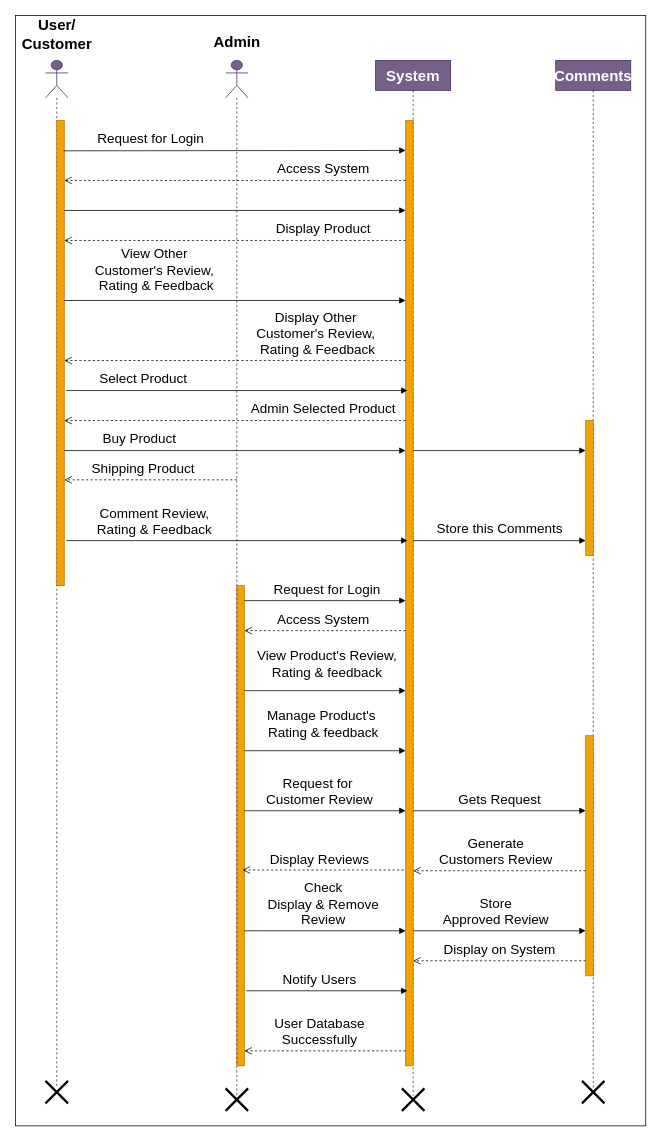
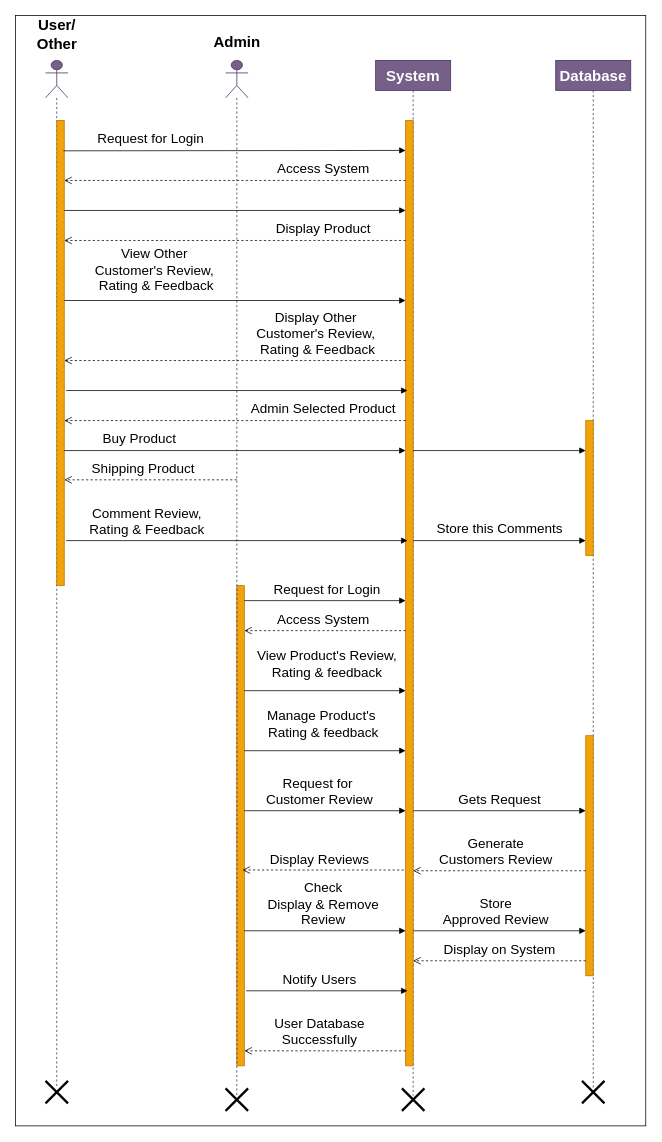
- <mxCell id="8" value="&lt;b style=&quot;font-size: 20px&quot;&gt;User/&lt;br&gt;Customer&lt;/b&gt;" style="text;html=1;align=center;verticalAlign=middle;resizable=0;points=[];autosize=1;fontSize=18;" parent="1" vertex="1"><mxGeometry y="20" width="110" height="50" as="geometry" x="20" /></mxCell>
+ <mxCell id="8" value="&lt;b style=&quot;font-size: 20px&quot;&gt;User/&lt;br&gt;Other&lt;/b&gt;" style="text;html=1;align=center;verticalAlign=middle;resizable=0;points=[];autosize=1;fontSize=18;" parent="1" vertex="1"><mxGeometry y="20" width="110" height="50" as="geometry" x="20" /></mxCell>
- <mxCell id="6" value="&lt;font style=&quot;font-size: 20px&quot;&gt;&lt;b&gt;Comments&lt;/b&gt;&lt;/font&gt;" style="shape=umlLifeline;perimeter=lifelinePerimeter;whiteSpace=wrap;html=1;container=1;collapsible=0;recursiveResize=0;outlineConnect=0;fillColor=#76608a;fontColor=#ffffff;strokeColor=#432D57;" parent="1" vertex="1"><mxGeometry x="740" y="80" width="100" height="1370" as="geometry" /></mxCell>
+ <mxCell id="6" value="&lt;font style=&quot;font-size: 20px&quot;&gt;&lt;b&gt;Database&lt;/b&gt;&lt;/font&gt;" style="shape=umlLifeline;perimeter=lifelinePerimeter;whiteSpace=wrap;html=1;container=1;collapsible=0;recursiveResize=0;outlineConnect=0;fillColor=#76608a;fontColor=#ffffff;strokeColor=#432D57;" parent="1" vertex="1"><mxGeometry x="740" y="80" width="100" height="1370" as="geometry" /></mxCell>
- <mxCell id="18" value="&lt;font style=&quot;font-size: 18px&quot;&gt;Select Product&lt;/font&gt;" style="text;html=1;align=center;verticalAlign=middle;resizable=0;points=[];autosize=1;fontSize=18;fontColor=none;" parent="1" vertex="1"><mxGeometry x="125" y="490" width="130" height="30" as="geometry" /></mxCell>
- <mxCell id="25" value="&lt;font style=&quot;font-size: 18px&quot;&gt;Comment Review,&lt;br&gt;Rating &amp;amp; Feedback&lt;br&gt;&lt;/font&gt;" style="text;html=1;align=center;verticalAlign=middle;resizable=0;points=[];autosize=1;fontSize=18;fontColor=none;" parent="1" vertex="1"><mxGeometry x="120" y="670" width="170" height="50" as="geometry" /></mxCell>
+ <mxCell id="25" value="&lt;font style=&quot;font-size: 18px&quot;&gt;Comment Review,&lt;br&gt;Rating &amp;amp; Feedback&lt;br&gt;&lt;/font&gt;" style="text;html=1;align=center;verticalAlign=middle;resizable=0;points=[];autosize=1;fontSize=18;fontColor=none;" parent="1" vertex="1"><mxGeometry x="110" y="670" width="170" height="50" as="geometry" /></mxCell>
